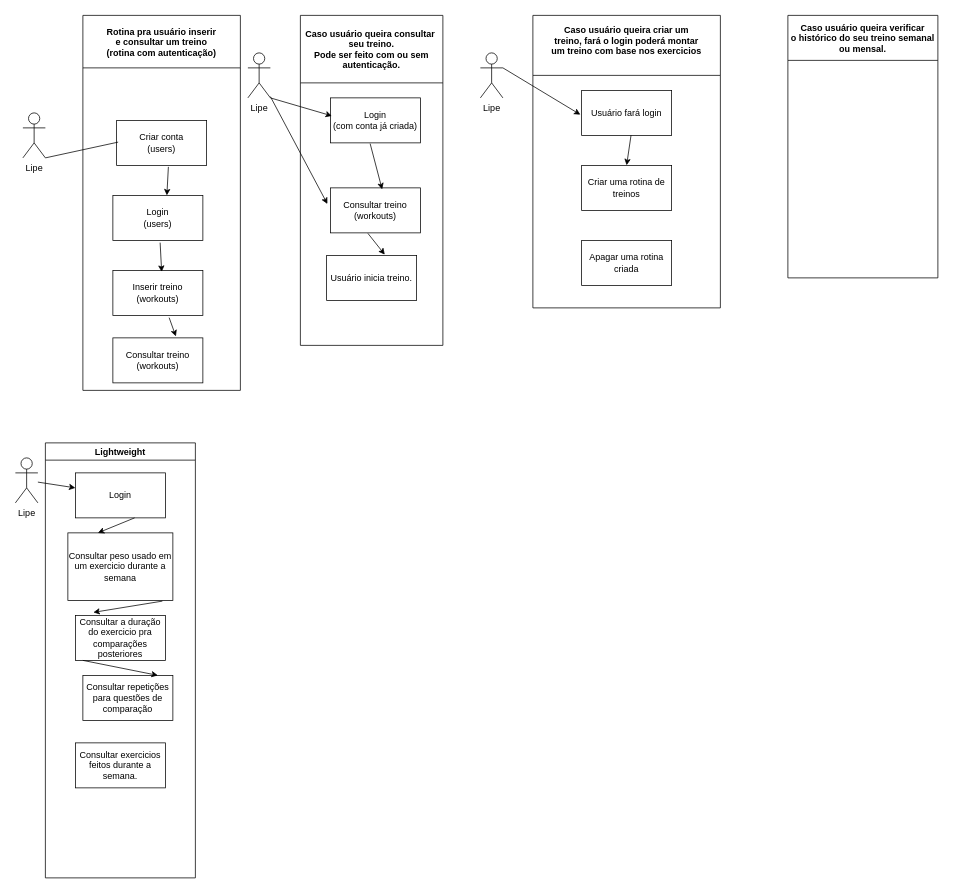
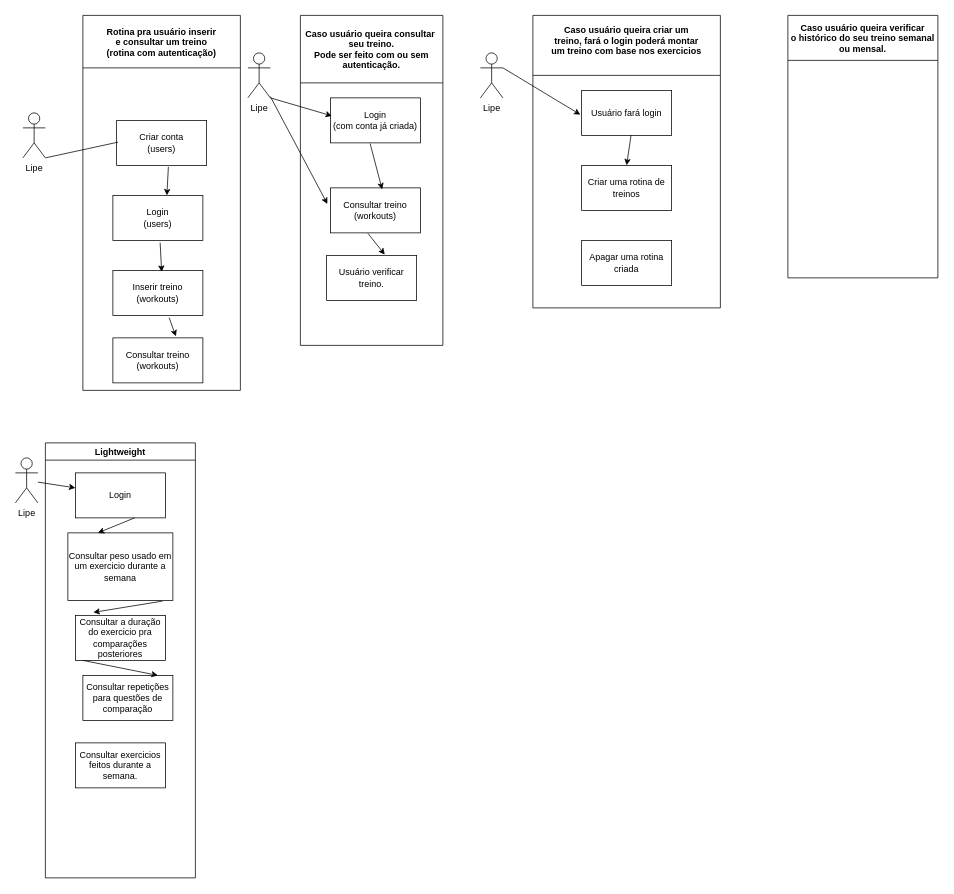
- <mxCell id="17" value="Usuário inicia treino." style="rounded=0;whiteSpace=wrap;html=1;" vertex="1" parent="13"><mxGeometry x="35" y="320" width="120" height="60" as="geometry" /></mxCell>
+ <mxCell id="17" value="Usuário verificar treino." style="rounded=0;whiteSpace=wrap;html=1;" vertex="1" parent="13"><mxGeometry x="35" y="320" width="120" height="60" as="geometry" /></mxCell>
